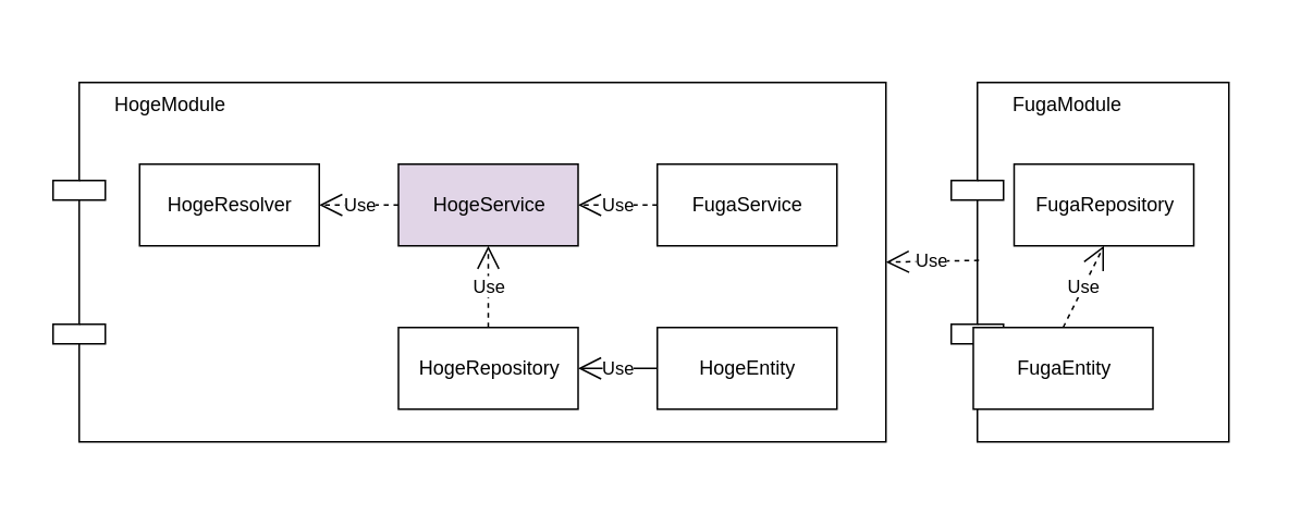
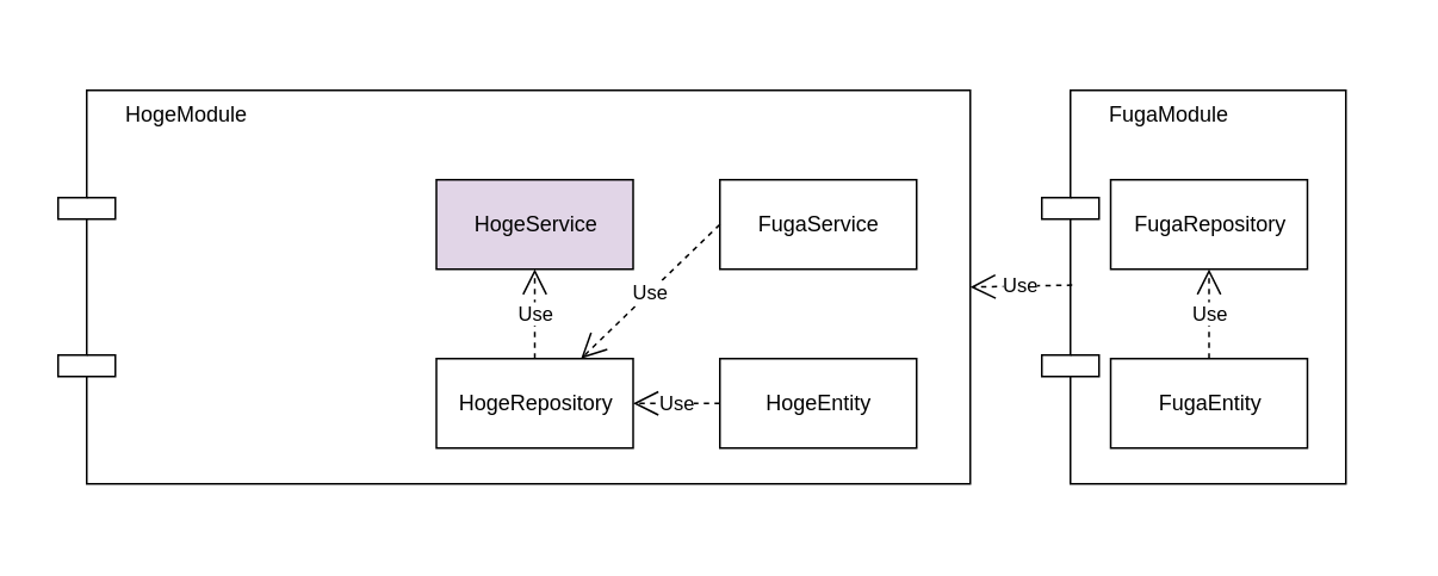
- <mxCell id="13" value="HogeResolver" style="html=1;" parent="1" vertex="1"><mxGeometry x="85" y="100" width="110" height="50" as="geometry" /></mxCell>
- <mxCell id="14" value="Use" style="endArrow=open;endSize=12;dashed=1;html=1;exitX=0;exitY=0.5;exitDx=0;exitDy=0;entryX=1;entryY=0.5;entryDx=0;entryDy=0;" parent="1" source="4" target="13" edge="1"><mxGeometry width="160" relative="1" as="geometry"><mxPoint x="327" y="210" as="sourcePoint" /><mxPoint x="328.5" y="160" as="targetPoint" /></mxGeometry></mxCell>
- <mxCell id="16" value="Use" style="endArrow=open;endSize=12;dashed=1;html=1;exitX=0;exitY=0.5;exitDx=0;exitDy=0;entryX=1;entryY=0.5;entryDx=0;entryDy=0;" parent="1" source="5" target="4" edge="1"><mxGeometry width="160" relative="1" as="geometry"><mxPoint x="412" y="235" as="sourcePoint" /><mxPoint x="360" y="235" as="targetPoint" /></mxGeometry></mxCell>
+ <mxCell id="16" value="Use" style="endArrow=open;endSize=12;dashed=1;html=1;exitX=0;exitY=0.5;exitDx=0;exitDy=0;" parent="1" source="5" target="7" edge="1"><mxGeometry width="160" relative="1" as="geometry"><mxPoint x="412" y="235" as="sourcePoint" /><mxPoint x="360" y="235" as="targetPoint" /></mxGeometry></mxCell>
- <mxCell id="11" value="Use" style="endArrow=open;endSize=12;dashed=0;html=1;exitX=0;exitY=0.5;exitDx=0;exitDy=0;entryX=1;entryY=0.5;entryDx=0;entryDy=0;" parent="1" source="9" target="7" edge="1"><mxGeometry width="160" relative="1" as="geometry"><mxPoint x="307" y="200" as="sourcePoint" /><mxPoint x="307" y="160" as="targetPoint" /></mxGeometry></mxCell>
+ <mxCell id="11" value="Use" style="endArrow=open;endSize=12;dashed=1;html=1;exitX=0;exitY=0.5;exitDx=0;exitDy=0;entryX=1;entryY=0.5;entryDx=0;entryDy=0;" parent="1" source="9" target="7" edge="1"><mxGeometry width="160" relative="1" as="geometry"><mxPoint x="307" y="200" as="sourcePoint" /><mxPoint x="307" y="160" as="targetPoint" /></mxGeometry></mxCell>
- <mxCell id="10" value="FugaEntity" style="html=1;" parent="1" vertex="1"><mxGeometry x="595.5" y="200" width="110" height="50" as="geometry" /></mxCell>
+ <mxCell id="10" value="FugaEntity" style="html=1;" parent="1" vertex="1"><mxGeometry x="620.5" y="200" width="110" height="50" as="geometry" /></mxCell>
